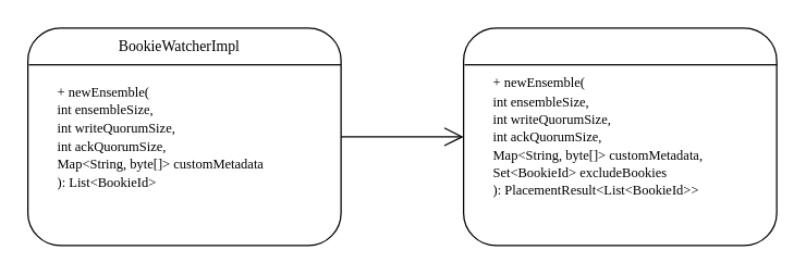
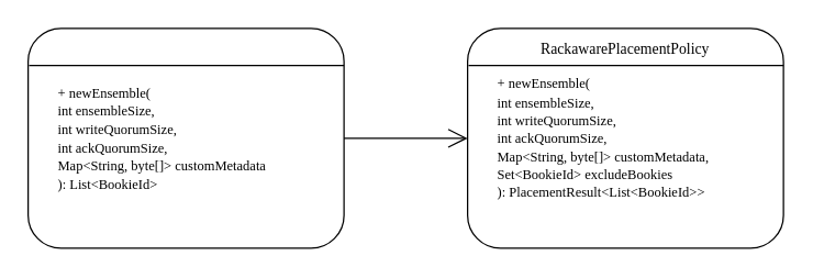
- <mxCell id="10" value="&lt;font style=&quot;font-size: 11px;&quot;&gt;BookieWatcherImpl&lt;/font&gt;" style="text;whiteSpace=wrap;html=1;fontSize=11;fontFamily=Georgia;" vertex="1" parent="2"><mxGeometry x="65" width="100" height="30" as="geometry" /></mxCell>
+ <mxCell id="4" value="RackawarePlacementPolicy" style="text;html=1;strokeColor=none;fillColor=none;align=center;verticalAlign=middle;whiteSpace=wrap;rounded=0;fontFamily=Georgia;fontSize=11;" vertex="1" parent="2"><mxGeometry x="355" width="160" height="30" as="geometry" /></mxCell>
